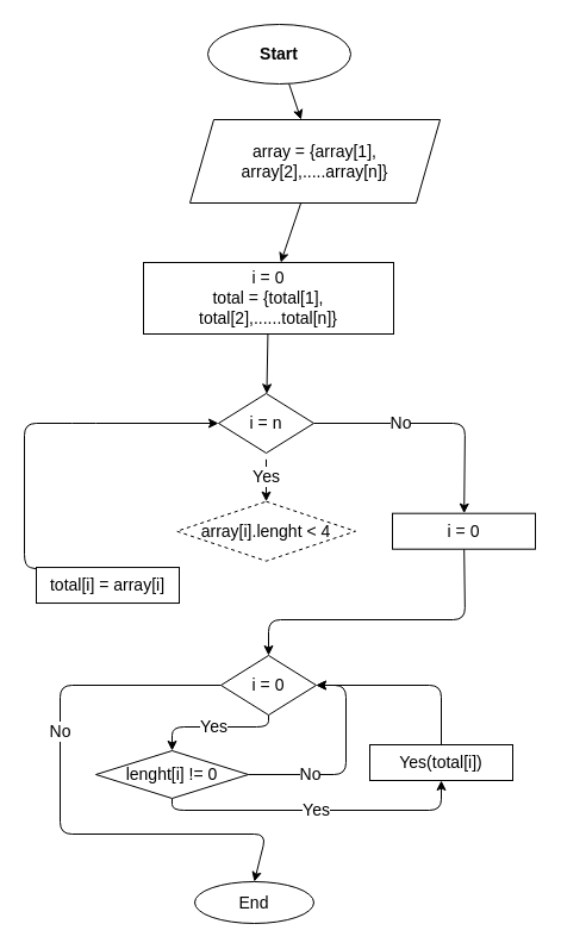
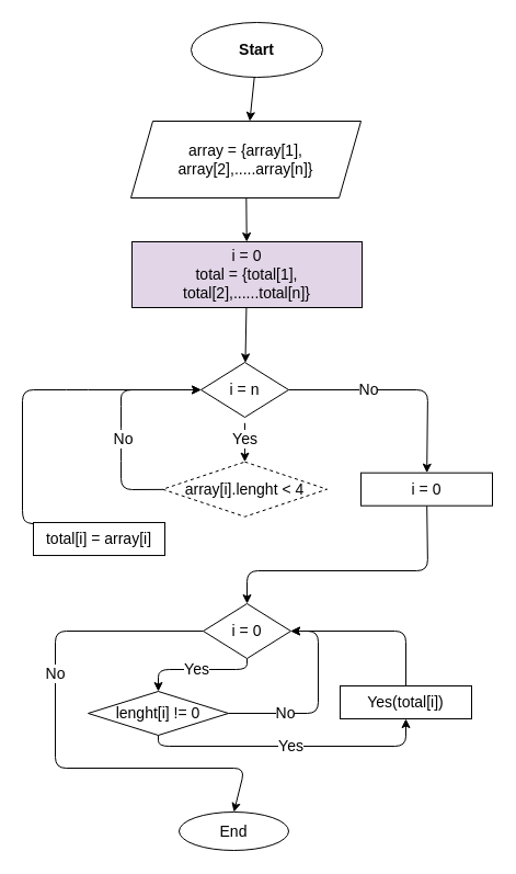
- <mxCell id="5" value="array = {array[1], array[2],.....array[n]}" style="shape=parallelogram;perimeter=parallelogramPerimeter;whiteSpace=wrap;html=1;fixedSize=1;spacing=10;fontSize=14;" vertex="1" parent="1"><mxGeometry x="159" y="100" width="210" height="70" as="geometry" /></mxCell>
+ <mxCell id="5" value="array = {array[1], array[2],.....array[n]}" style="shape=parallelogram;perimeter=parallelogramPerimeter;whiteSpace=wrap;html=1;fixedSize=1;spacing=10;fontSize=14;" vertex="1" parent="1"><mxGeometry x="119" y="110" width="210" height="70" as="geometry" /></mxCell>
- <mxCell id="7" value="i = 0&lt;br style=&quot;font-size: 14px;&quot;&gt;total = {total[1], total[2],......total[n]}" style="whiteSpace=wrap;html=1;spacing=10;fontSize=14;" vertex="1" parent="1"><mxGeometry x="120" y="220" width="210" height="60" as="geometry" /></mxCell>
+ <mxCell id="7" value="i = 0&lt;br style=&quot;font-size: 14px;&quot;&gt;total = {total[1], total[2],......total[n]}" style="whiteSpace=wrap;html=1;spacing=10;fontSize=14;fillColor=#e1d5e7;" vertex="1" parent="1"><mxGeometry x="120" y="220" width="210" height="60" as="geometry" /></mxCell>
+ <mxCell id="12" style="edgeStyle=none;html=1;fontSize=14;entryX=0;entryY=0.5;entryDx=0;entryDy=0;" edge="1" parent="1" source="14" target="11"><mxGeometry relative="1" as="geometry"><mxPoint x="110" y="355" as="targetPoint" /><Array as="points"><mxPoint x="110" y="446" /><mxPoint x="110" y="410" /><mxPoint x="110" y="380" /><mxPoint x="110" y="355" /></Array></mxGeometry></mxCell>
+ <mxCell id="13" value="No" style="edgeLabel;html=1;align=center;verticalAlign=middle;resizable=0;points=[];fontSize=14;" vertex="1" connectable="0" parent="12"><mxGeometry x="-0.195" y="-1" relative="1" as="geometry"><mxPoint y="-3" as="offset" /></mxGeometry></mxCell>
